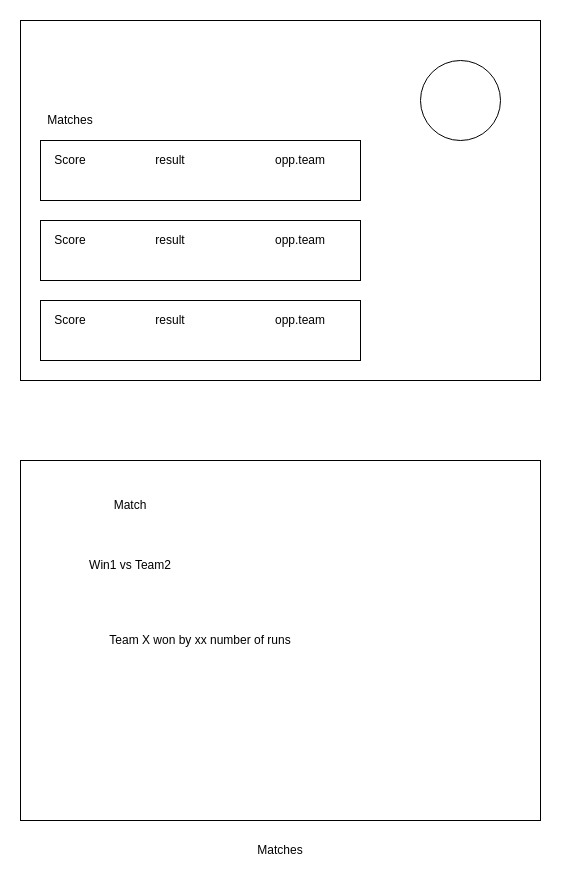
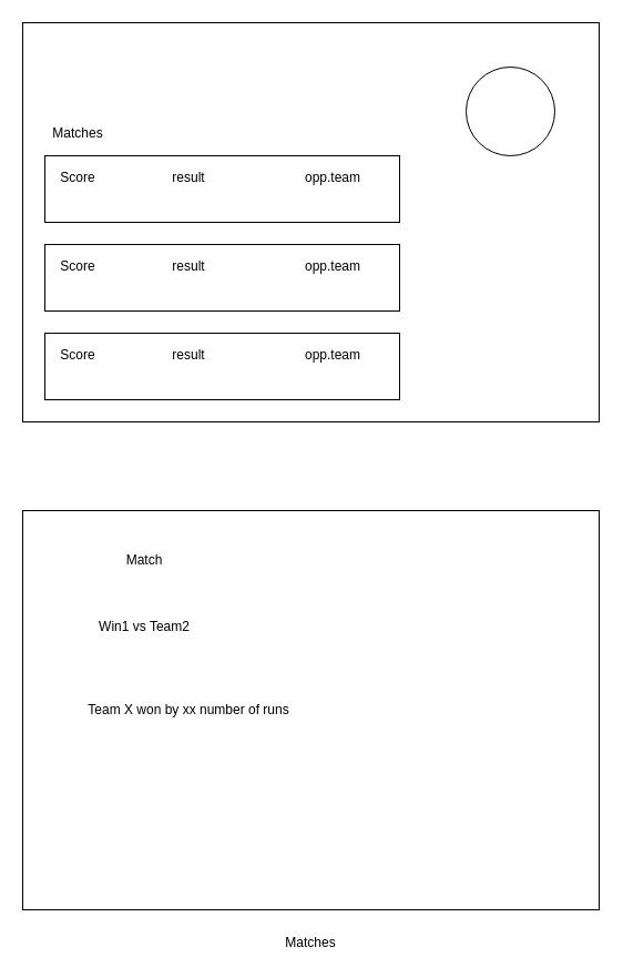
- <mxCell id="21" value="Team X won by xx number of runs" style="text;html=1;strokeColor=none;fillColor=none;align=center;verticalAlign=middle;whiteSpace=wrap;rounded=0;" vertex="1" parent="1"><mxGeometry x="90" y="600" width="220" height="80" as="geometry" /></mxCell>
+ <mxCell id="21" value="Team X won by xx number of runs" style="text;html=1;strokeColor=none;fillColor=none;align=center;verticalAlign=middle;whiteSpace=wrap;rounded=0;" vertex="1" parent="1"><mxGeometry x="60" y="600" width="220" height="80" as="geometry" /></mxCell>
